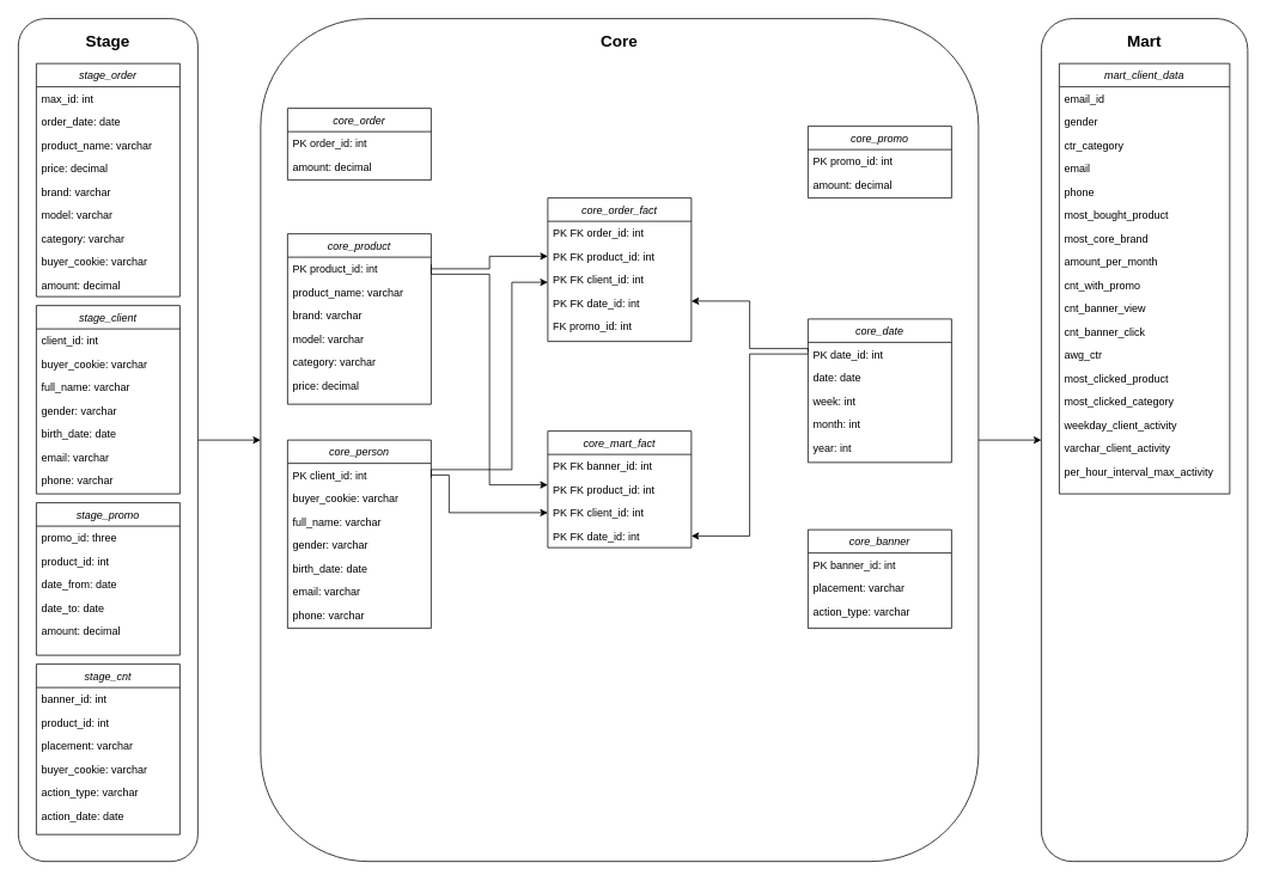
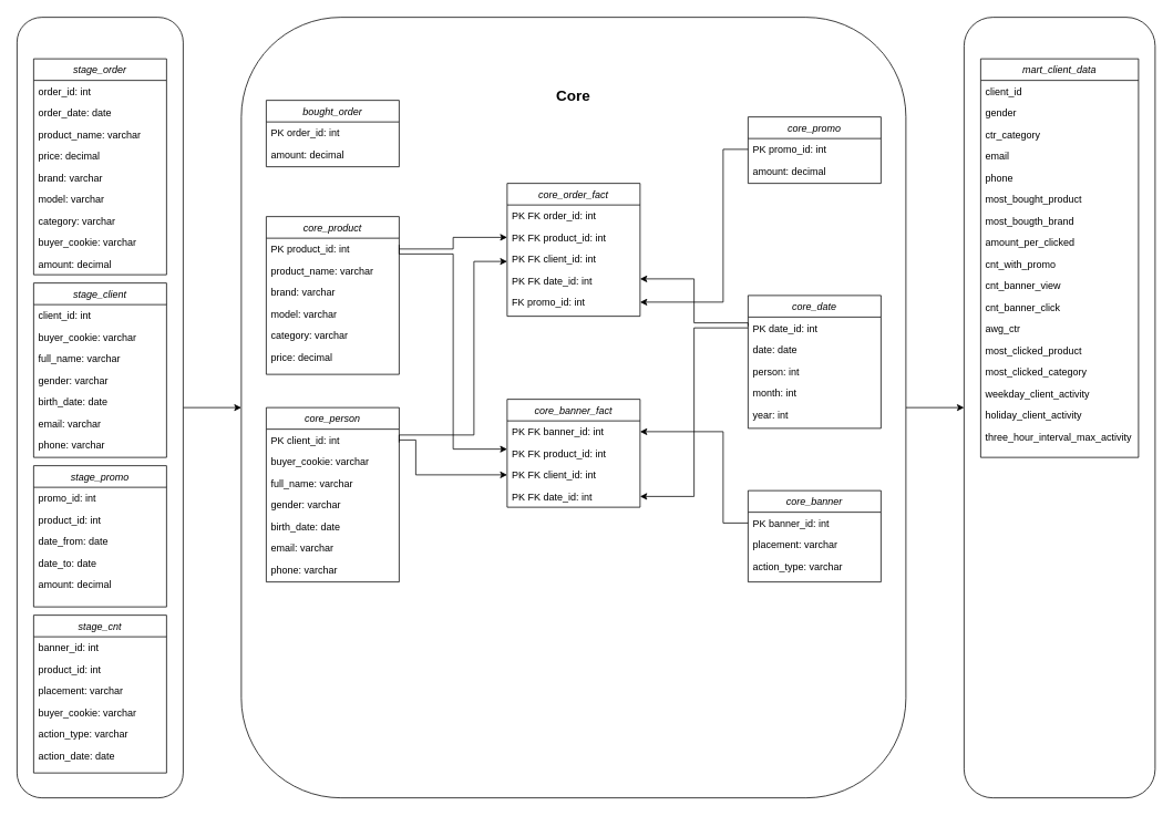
- <mxCell id="31" value="&lt;h2&gt;Stage&lt;/h2&gt;" style="text;html=1;strokeColor=none;fillColor=none;align=center;verticalAlign=middle;whiteSpace=wrap;rounded=0;" vertex="1" parent="1"><mxGeometry x="90" y="30" width="60" height="30" as="geometry" /></mxCell>
- <mxCell id="83" value="&lt;h2&gt;Core&lt;/h2&gt;" style="text;html=1;strokeColor=none;fillColor=none;align=center;verticalAlign=middle;whiteSpace=wrap;rounded=0;" vertex="1" parent="1"><mxGeometry x="660" y="30" width="60" height="30" as="geometry" /></mxCell>
+ <mxCell id="83" value="&lt;h2&gt;Core&lt;/h2&gt;" style="text;html=1;strokeColor=none;fillColor=none;align=center;verticalAlign=middle;whiteSpace=wrap;rounded=0;" vertex="1" parent="1"><mxGeometry x="660" y="100" width="60" height="30" as="geometry" /></mxCell>
- <mxCell id="84" value="&lt;h2&gt;Mart&lt;/h2&gt;" style="text;html=1;strokeColor=none;fillColor=none;align=center;verticalAlign=middle;whiteSpace=wrap;rounded=0;" vertex="1" parent="1"><mxGeometry x="1245" y="30" width="60" height="30" as="geometry" /></mxCell>
- <mxCell id="22" value="max_id: int" style="text;align=left;verticalAlign=top;spacingLeft=4;spacingRight=4;overflow=hidden;rotatable=0;points=[[0,0.5],[1,0.5]];portConstraint=eastwest;" vertex="1" parent="21"><mxGeometry y="26" width="160" height="26" as="geometry" /></mxCell>
+ <mxCell id="22" value="order_id: int" style="text;align=left;verticalAlign=top;spacingLeft=4;spacingRight=4;overflow=hidden;rotatable=0;points=[[0,0.5],[1,0.5]];portConstraint=eastwest;" vertex="1" parent="21"><mxGeometry y="26" width="160" height="26" as="geometry" /></mxCell>
- <mxCell id="33" value="email_id" style="text;align=left;verticalAlign=top;spacingLeft=4;spacingRight=4;overflow=hidden;rotatable=0;points=[[0,0.5],[1,0.5]];portConstraint=eastwest;" vertex="1" parent="32"><mxGeometry y="26" width="190" height="26" as="geometry" /></mxCell>
+ <mxCell id="33" value="client_id" style="text;align=left;verticalAlign=top;spacingLeft=4;spacingRight=4;overflow=hidden;rotatable=0;points=[[0,0.5],[1,0.5]];portConstraint=eastwest;" vertex="1" parent="32"><mxGeometry y="26" width="190" height="26" as="geometry" /></mxCell>
- <mxCell id="80" value="core_order" style="swimlane;fontStyle=2;align=center;verticalAlign=top;childLayout=stackLayout;horizontal=1;startSize=26;horizontalStack=0;resizeParent=1;resizeLast=0;collapsible=1;marginBottom=0;rounded=0;shadow=0;strokeWidth=1;" vertex="1" parent="1"><mxGeometry x="320" y="120" width="160" height="80" as="geometry"><mxRectangle x="230" y="140" width="160" height="26" as="alternateBounds" /></mxGeometry></mxCell>
+ <mxCell id="80" value="bought_order" style="swimlane;fontStyle=2;align=center;verticalAlign=top;childLayout=stackLayout;horizontal=1;startSize=26;horizontalStack=0;resizeParent=1;resizeLast=0;collapsible=1;marginBottom=0;rounded=0;shadow=0;strokeWidth=1;" vertex="1" parent="1"><mxGeometry x="320" y="120" width="160" height="80" as="geometry"><mxRectangle x="230" y="140" width="160" height="26" as="alternateBounds" /></mxGeometry></mxCell>
- <mxCell id="39" value="most_core_brand" style="text;align=left;verticalAlign=top;spacingLeft=4;spacingRight=4;overflow=hidden;rotatable=0;points=[[0,0.5],[1,0.5]];portConstraint=eastwest;rounded=0;shadow=0;html=0;" vertex="1" parent="32"><mxGeometry y="182" width="190" height="26" as="geometry" /></mxCell>
+ <mxCell id="39" value="most_bougth_brand" style="text;align=left;verticalAlign=top;spacingLeft=4;spacingRight=4;overflow=hidden;rotatable=0;points=[[0,0.5],[1,0.5]];portConstraint=eastwest;rounded=0;shadow=0;html=0;" vertex="1" parent="32"><mxGeometry y="182" width="190" height="26" as="geometry" /></mxCell>
- <mxCell id="40" value="amount_per_month" style="text;align=left;verticalAlign=top;spacingLeft=4;spacingRight=4;overflow=hidden;rotatable=0;points=[[0,0.5],[1,0.5]];portConstraint=eastwest;rounded=0;shadow=0;html=0;" vertex="1" parent="32"><mxGeometry y="208" width="190" height="26" as="geometry" /></mxCell>
+ <mxCell id="40" value="amount_per_clicked" style="text;align=left;verticalAlign=top;spacingLeft=4;spacingRight=4;overflow=hidden;rotatable=0;points=[[0,0.5],[1,0.5]];portConstraint=eastwest;rounded=0;shadow=0;html=0;" vertex="1" parent="32"><mxGeometry y="208" width="190" height="26" as="geometry" /></mxCell>
+ <mxCell id="105" style="edgeStyle=orthogonalEdgeStyle;rounded=0;orthogonalLoop=1;jettySize=auto;html=1;exitX=0;exitY=0.5;exitDx=0;exitDy=0;entryX=1;entryY=0.5;entryDx=0;entryDy=0;" edge="1" parent="1" source="66" target="73"><mxGeometry relative="1" as="geometry"><Array as="points"><mxPoint x="870" y="179" /><mxPoint x="870" y="363" /></Array></mxGeometry></mxCell>
- <mxCell id="77" value="week: int" style="text;align=left;verticalAlign=top;spacingLeft=4;spacingRight=4;overflow=hidden;rotatable=0;points=[[0,0.5],[1,0.5]];portConstraint=eastwest;rounded=0;shadow=0;html=0;" vertex="1" parent="74"><mxGeometry y="78" width="160" height="26" as="geometry" /></mxCell>
+ <mxCell id="77" value="person: int" style="text;align=left;verticalAlign=top;spacingLeft=4;spacingRight=4;overflow=hidden;rotatable=0;points=[[0,0.5],[1,0.5]];portConstraint=eastwest;rounded=0;shadow=0;html=0;" vertex="1" parent="74"><mxGeometry y="78" width="160" height="26" as="geometry" /></mxCell>
- <mxCell id="96" value="core_mart_fact" style="swimlane;fontStyle=2;align=center;verticalAlign=top;childLayout=stackLayout;horizontal=1;startSize=26;horizontalStack=0;resizeParent=1;resizeLast=0;collapsible=1;marginBottom=0;rounded=0;shadow=0;strokeWidth=1;" vertex="1" parent="1"><mxGeometry x="610" y="480" width="160" height="130" as="geometry"><mxRectangle x="230" y="140" width="160" height="26" as="alternateBounds" /></mxGeometry></mxCell>
+ <mxCell id="96" value="core_banner_fact" style="swimlane;fontStyle=2;align=center;verticalAlign=top;childLayout=stackLayout;horizontal=1;startSize=26;horizontalStack=0;resizeParent=1;resizeLast=0;collapsible=1;marginBottom=0;rounded=0;shadow=0;strokeWidth=1;" vertex="1" parent="1"><mxGeometry x="610" y="480" width="160" height="130" as="geometry"><mxRectangle x="230" y="140" width="160" height="26" as="alternateBounds" /></mxGeometry></mxCell>
- <mxCell id="48" value="varchar_client_activity" style="text;align=left;verticalAlign=top;spacingLeft=4;spacingRight=4;overflow=hidden;rotatable=0;points=[[0,0.5],[1,0.5]];portConstraint=eastwest;rounded=0;shadow=0;html=0;" vertex="1" parent="32"><mxGeometry y="416" width="190" height="26" as="geometry" /></mxCell>
+ <mxCell id="48" value="holiday_client_activity" style="text;align=left;verticalAlign=top;spacingLeft=4;spacingRight=4;overflow=hidden;rotatable=0;points=[[0,0.5],[1,0.5]];portConstraint=eastwest;rounded=0;shadow=0;html=0;" vertex="1" parent="32"><mxGeometry y="416" width="190" height="26" as="geometry" /></mxCell>
- <mxCell id="49" value="per_hour_interval_max_activity" style="text;align=left;verticalAlign=top;spacingLeft=4;spacingRight=4;overflow=hidden;rotatable=0;points=[[0,0.5],[1,0.5]];portConstraint=eastwest;rounded=0;shadow=0;html=0;" vertex="1" parent="32"><mxGeometry y="442" width="190" height="26" as="geometry" /></mxCell>
+ <mxCell id="49" value="three_hour_interval_max_activity" style="text;align=left;verticalAlign=top;spacingLeft=4;spacingRight=4;overflow=hidden;rotatable=0;points=[[0,0.5],[1,0.5]];portConstraint=eastwest;rounded=0;shadow=0;html=0;" vertex="1" parent="32"><mxGeometry y="442" width="190" height="26" as="geometry" /></mxCell>
- <mxCell id="8" value="promo_id: three" style="text;align=left;verticalAlign=top;spacingLeft=4;spacingRight=4;overflow=hidden;rotatable=0;points=[[0,0.5],[1,0.5]];portConstraint=eastwest;" parent="7" vertex="1"><mxGeometry y="26" width="160" height="26" as="geometry" /></mxCell>
+ <mxCell id="8" value="promo_id: int" style="text;align=left;verticalAlign=top;spacingLeft=4;spacingRight=4;overflow=hidden;rotatable=0;points=[[0,0.5],[1,0.5]];portConstraint=eastwest;" parent="7" vertex="1"><mxGeometry y="26" width="160" height="26" as="geometry" /></mxCell>
+ <mxCell id="106" style="edgeStyle=orthogonalEdgeStyle;rounded=0;orthogonalLoop=1;jettySize=auto;html=1;exitX=0;exitY=0.5;exitDx=0;exitDy=0;entryX=1;entryY=0.5;entryDx=0;entryDy=0;" edge="1" parent="1" source="93" target="97"><mxGeometry relative="1" as="geometry"><Array as="points"><mxPoint x="870" y="629" /><mxPoint x="870" y="519" /></Array></mxGeometry></mxCell>
